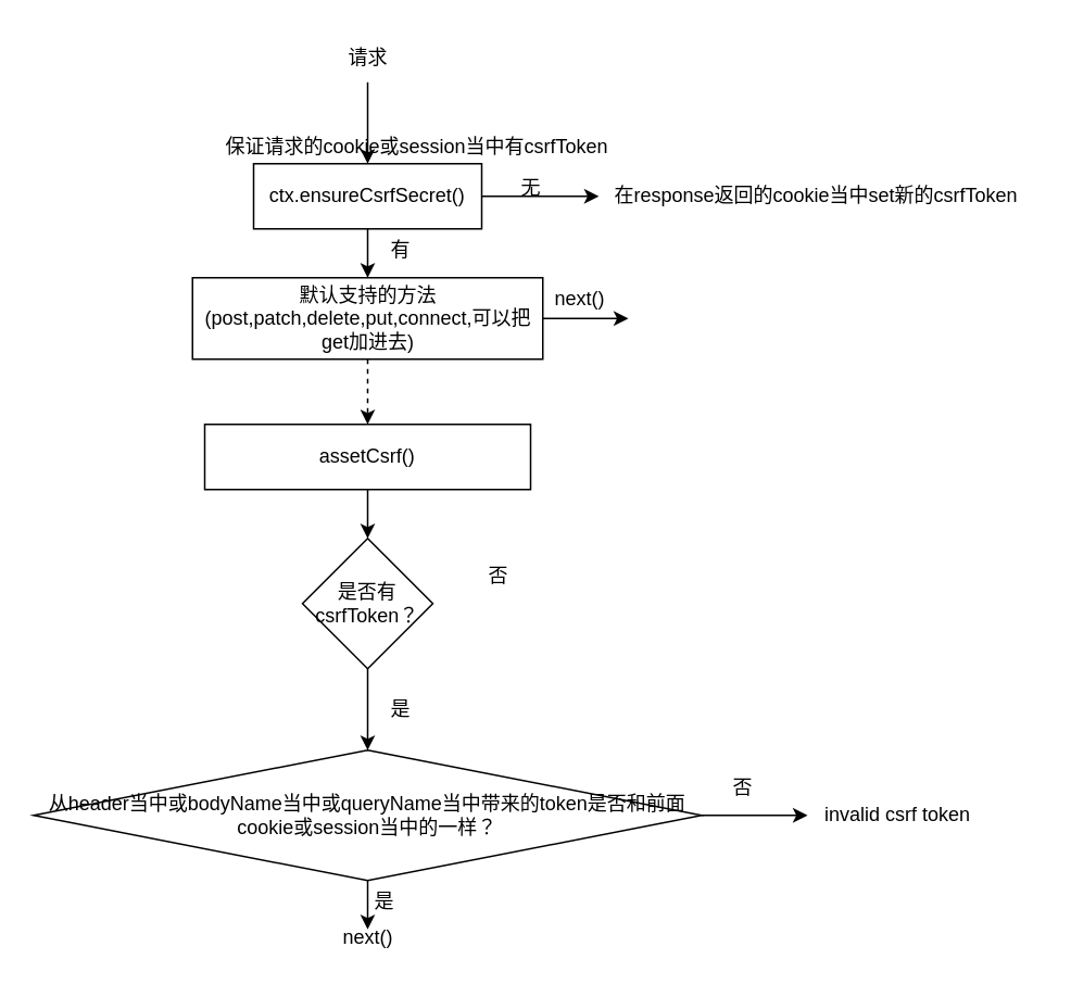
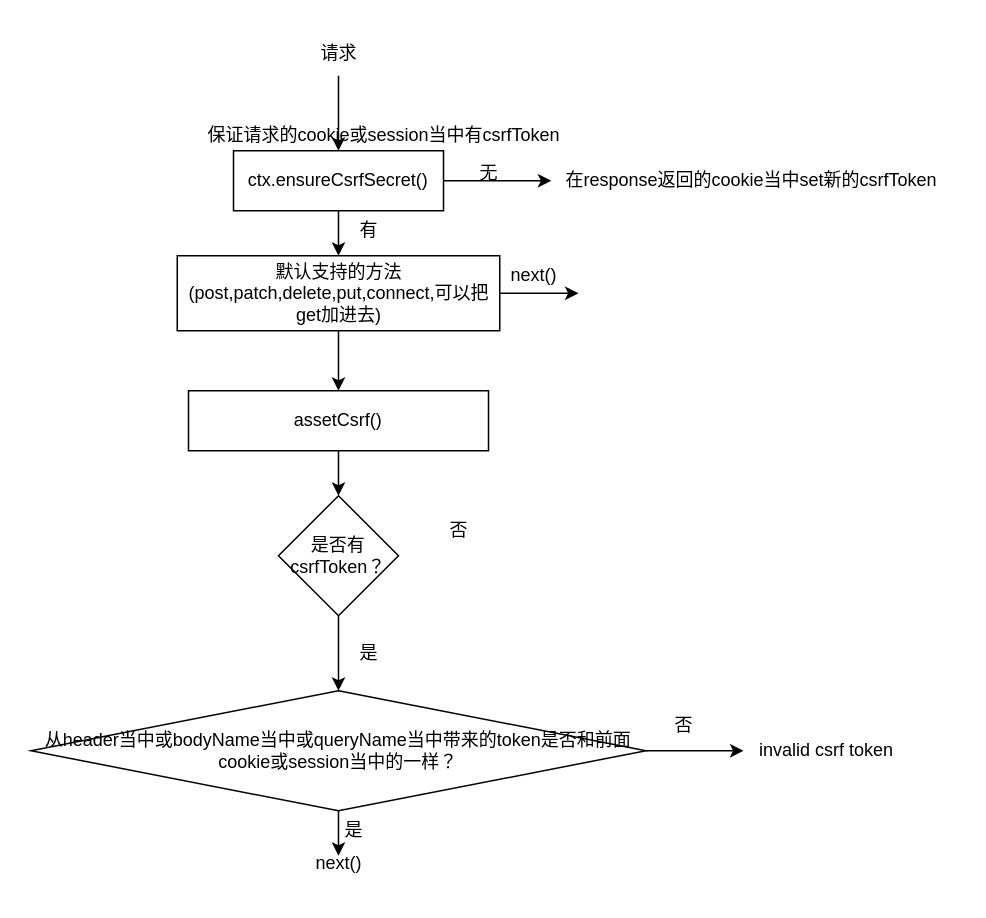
- <mxCell id="11" style="edgeStyle=orthogonalEdgeStyle;rounded=0;orthogonalLoop=1;jettySize=auto;html=1;entryX=0.5;entryY=0;entryDx=0;entryDy=0;dashed=1;" edge="1" parent="1" source="12" target="16"><mxGeometry relative="1" as="geometry" /></mxCell>
+ <mxCell id="11" style="edgeStyle=orthogonalEdgeStyle;rounded=0;orthogonalLoop=1;jettySize=auto;html=1;entryX=0.5;entryY=0;entryDx=0;entryDy=0;" edge="1" parent="1" source="12" target="16"><mxGeometry relative="1" as="geometry" /></mxCell>
